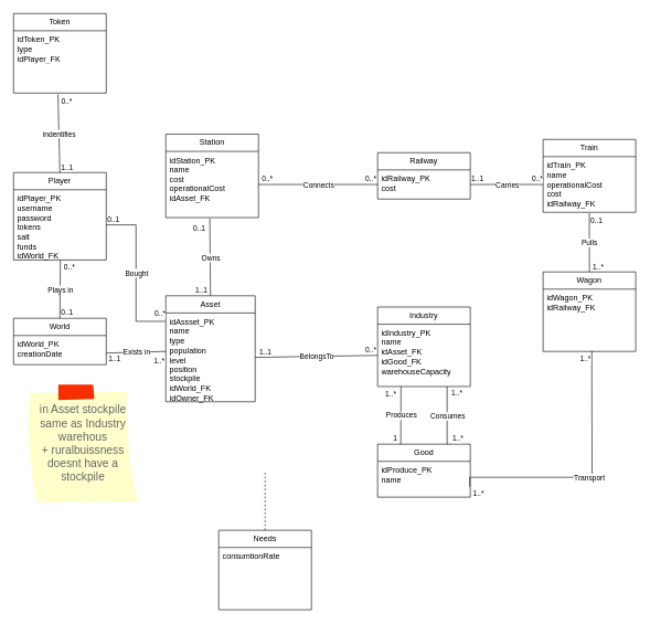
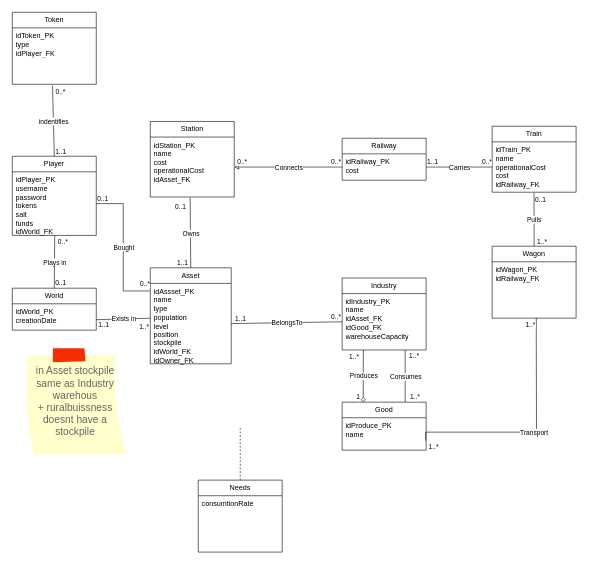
- <mxCell id="40" value="" style="endArrow=none;html=1;rounded=0;endFill=0;entryX=1;entryY=0.5;entryDx=0;entryDy=0;exitX=0;exitY=0.5;exitDx=0;exitDy=0;" parent="1" source="5" target="7" edge="1"><mxGeometry relative="1" as="geometry"><mxPoint x="899.76" y="350" as="sourcePoint" /><mxPoint x="440" y="350" as="targetPoint" /></mxGeometry></mxCell>
+ <mxCell id="40" value="" style="endArrow=classic;html=1;rounded=0;endFill=0;entryX=1;entryY=0.5;entryDx=0;entryDy=0;exitX=0;exitY=0.5;exitDx=0;exitDy=0;" parent="1" source="5" target="7" edge="1"><mxGeometry relative="1" as="geometry"><mxPoint x="899.76" y="350" as="sourcePoint" /><mxPoint x="440" y="350" as="targetPoint" /></mxGeometry></mxCell>
- <mxCell id="20" value="" style="endArrow=none;html=1;rounded=0;endFill=0;entryX=0.25;entryY=0;entryDx=0;entryDy=0;exitX=0.252;exitY=1;exitDx=0;exitDy=0;exitPerimeter=0;" parent="1" source="3" target="12" edge="1"><mxGeometry relative="1" as="geometry"><mxPoint x="605" y="570" as="sourcePoint" /><mxPoint x="530" y="780" as="targetPoint" /></mxGeometry></mxCell>
+ <mxCell id="20" value="" style="endArrow=diamond;html=1;rounded=0;endFill=0;entryX=0.25;entryY=0;entryDx=0;entryDy=0;exitX=0.252;exitY=1;exitDx=0;exitDy=0;exitPerimeter=0;" parent="1" source="3" target="12" edge="1"><mxGeometry relative="1" as="geometry"><mxPoint x="605" y="570" as="sourcePoint" /><mxPoint x="530" y="780" as="targetPoint" /></mxGeometry></mxCell>
